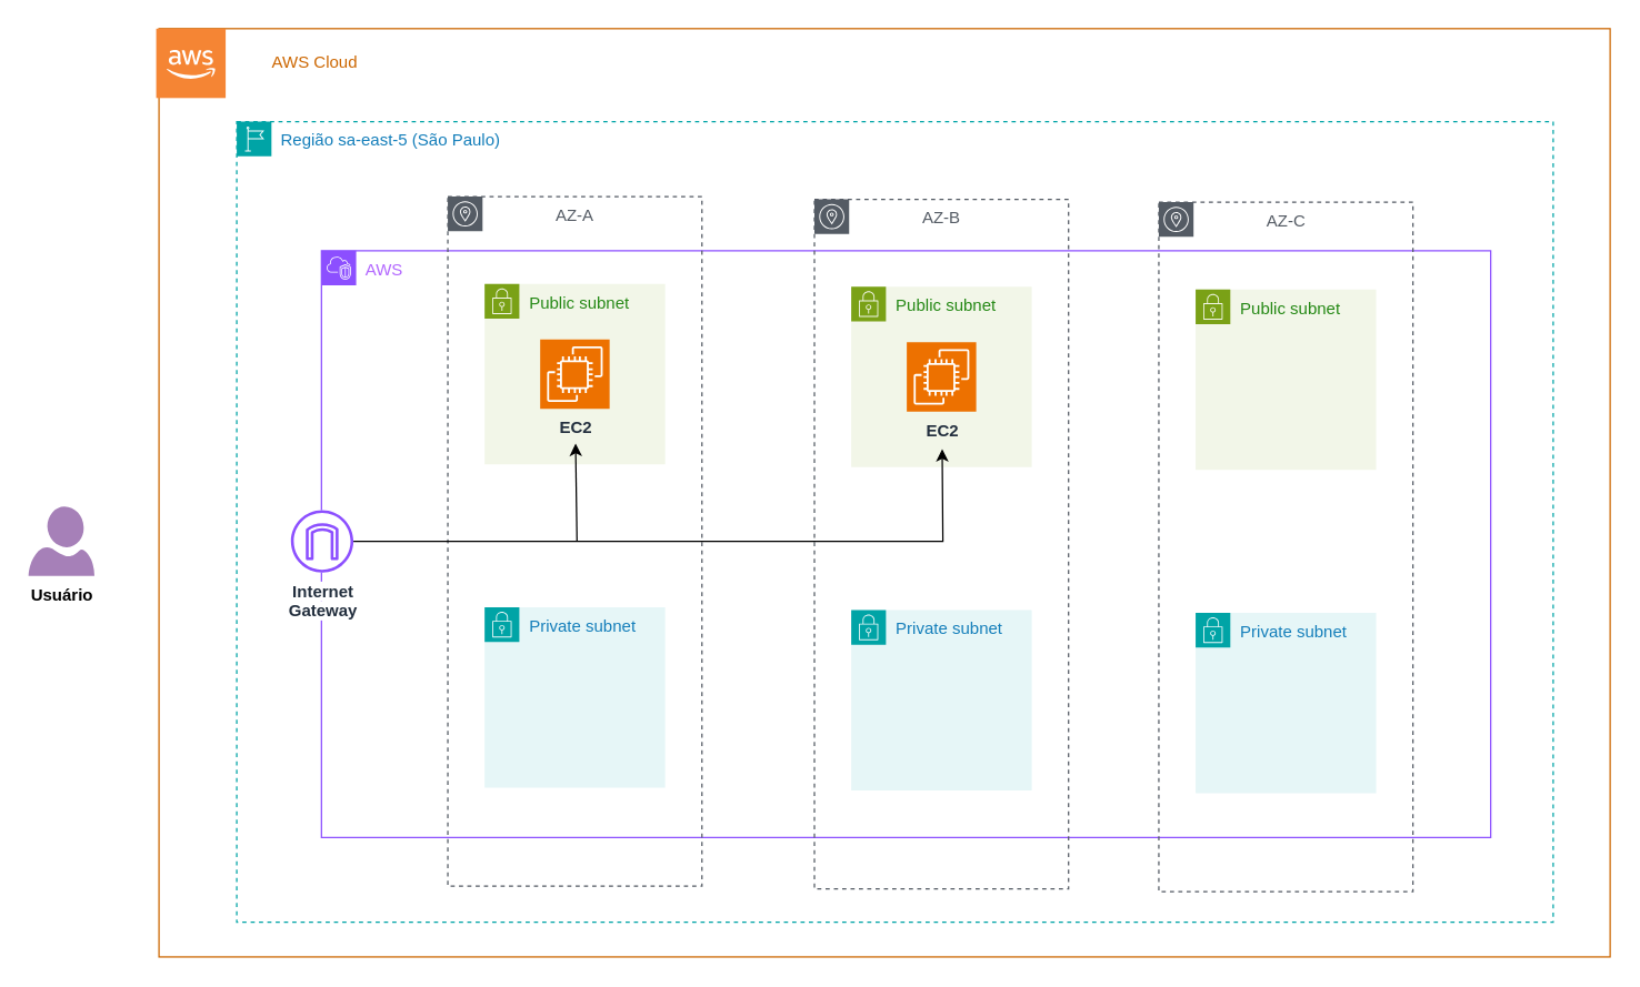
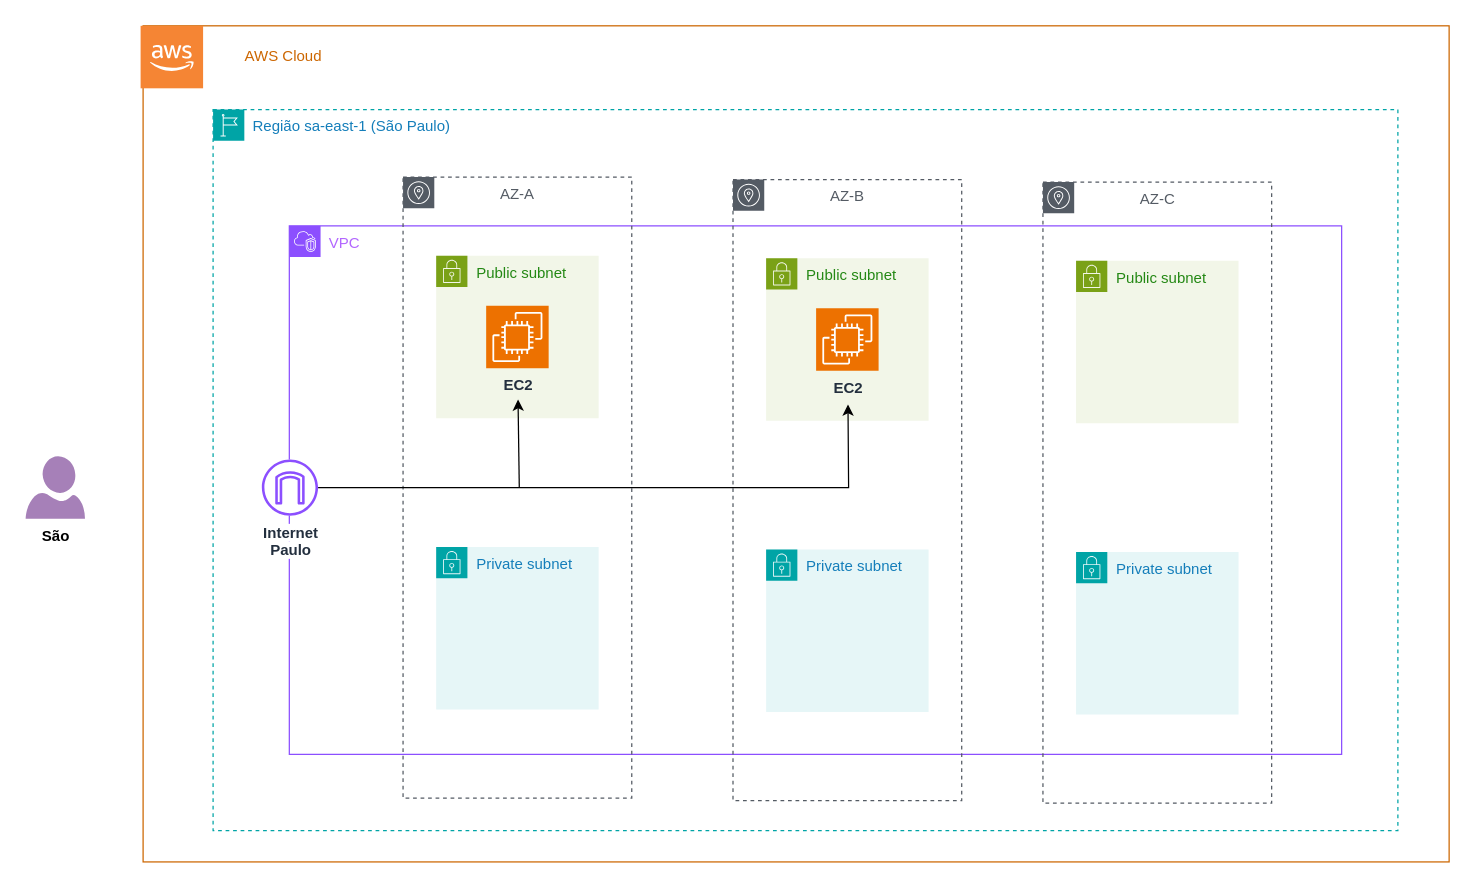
- <mxCell id="4" value="Região sa-east-5 (São Paulo)" style="points=[[0,0],[0.25,0],[0.5,0],[0.75,0],[1,0],[1,0.25],[1,0.5],[1,0.75],[1,1],[0.75,1],[0.5,1],[0.25,1],[0,1],[0,0.75],[0,0.5],[0,0.25]];outlineConnect=0;gradientColor=none;html=1;whiteSpace=wrap;fontSize=12;fontStyle=0;container=0;pointerEvents=0;collapsible=0;recursiveResize=0;shape=mxgraph.aws4.group;grIcon=mxgraph.aws4.group_region;strokeColor=#00A4A6;fillColor=none;verticalAlign=top;align=left;spacingLeft=30;fontColor=#147EBA;dashed=1;" vertex="1" parent="1"><mxGeometry x="170" y="87" width="948" height="577" as="geometry" /></mxCell>
+ <mxCell id="4" value="Região sa-east-1 (São Paulo)" style="points=[[0,0],[0.25,0],[0.5,0],[0.75,0],[1,0],[1,0.25],[1,0.5],[1,0.75],[1,1],[0.75,1],[0.5,1],[0.25,1],[0,1],[0,0.75],[0,0.5],[0,0.25]];outlineConnect=0;gradientColor=none;html=1;whiteSpace=wrap;fontSize=12;fontStyle=0;container=0;pointerEvents=0;collapsible=0;recursiveResize=0;shape=mxgraph.aws4.group;grIcon=mxgraph.aws4.group_region;strokeColor=#00A4A6;fillColor=none;verticalAlign=top;align=left;spacingLeft=30;fontColor=#147EBA;dashed=1;" vertex="1" parent="1"><mxGeometry x="170" y="87" width="948" height="577" as="geometry" /></mxCell>
- <mxCell id="6" value="&lt;font color=&quot;#b266ff&quot;&gt;AWS&lt;/font&gt;" style="points=[[0,0],[0.25,0],[0.5,0],[0.75,0],[1,0],[1,0.25],[1,0.5],[1,0.75],[1,1],[0.75,1],[0.5,1],[0.25,1],[0,1],[0,0.75],[0,0.5],[0,0.25]];outlineConnect=0;gradientColor=none;html=1;whiteSpace=wrap;fontSize=12;fontStyle=0;container=0;pointerEvents=0;collapsible=0;recursiveResize=0;shape=mxgraph.aws4.group;grIcon=mxgraph.aws4.group_vpc2;strokeColor=#8C4FFF;fillColor=none;verticalAlign=top;align=left;spacingLeft=30;fontColor=#AAB7B8;dashed=0;" vertex="1" parent="1"><mxGeometry x="231" y="180" width="842" height="423" as="geometry" /></mxCell>
+ <mxCell id="6" value="&lt;font color=&quot;#b266ff&quot;&gt;VPC&lt;/font&gt;" style="points=[[0,0],[0.25,0],[0.5,0],[0.75,0],[1,0],[1,0.25],[1,0.5],[1,0.75],[1,1],[0.75,1],[0.5,1],[0.25,1],[0,1],[0,0.75],[0,0.5],[0,0.25]];outlineConnect=0;gradientColor=none;html=1;whiteSpace=wrap;fontSize=12;fontStyle=0;container=0;pointerEvents=0;collapsible=0;recursiveResize=0;shape=mxgraph.aws4.group;grIcon=mxgraph.aws4.group_vpc2;strokeColor=#8C4FFF;fillColor=none;verticalAlign=top;align=left;spacingLeft=30;fontColor=#AAB7B8;dashed=0;" vertex="1" parent="1"><mxGeometry x="231" y="180" width="842" height="423" as="geometry" /></mxCell>
- <mxCell id="24" value="&lt;b&gt;Usuário&lt;/b&gt;" style="verticalLabelPosition=bottom;html=1;verticalAlign=top;align=center;strokeColor=none;fillColor=#A680B8;shape=mxgraph.azure.user;" vertex="1" parent="1"><mxGeometry x="20" y="364.5" width="47.5" height="50" as="geometry" /></mxCell>
+ <mxCell id="24" value="&lt;b&gt;São&lt;/b&gt;" style="verticalLabelPosition=bottom;html=1;verticalAlign=top;align=center;strokeColor=none;fillColor=#A680B8;shape=mxgraph.azure.user;" vertex="1" parent="1"><mxGeometry x="20" y="364.5" width="47.5" height="50" as="geometry" /></mxCell>
- <mxCell id="23" value="&lt;span style=&quot;background-color: rgb(255, 255, 255);&quot;&gt;&lt;b&gt;Internet &lt;br&gt;Gateway&lt;/b&gt;&lt;/span&gt;" style="sketch=0;outlineConnect=0;fontColor=#232F3E;gradientColor=none;fillColor=#8C4FFF;strokeColor=none;dashed=0;verticalLabelPosition=bottom;verticalAlign=top;align=center;html=1;fontSize=12;fontStyle=0;aspect=fixed;pointerEvents=1;shape=mxgraph.aws4.internet_gateway;" vertex="1" parent="1"><mxGeometry x="209" y="367" width="45" height="45" as="geometry" /></mxCell>
+ <mxCell id="23" value="&lt;span style=&quot;background-color: rgb(255, 255, 255);&quot;&gt;&lt;b&gt;Internet &lt;br&gt;Paulo&lt;/b&gt;&lt;/span&gt;" style="sketch=0;outlineConnect=0;fontColor=#232F3E;gradientColor=none;fillColor=#8C4FFF;strokeColor=none;dashed=0;verticalLabelPosition=bottom;verticalAlign=top;align=center;html=1;fontSize=12;fontStyle=0;aspect=fixed;pointerEvents=1;shape=mxgraph.aws4.internet_gateway;" vertex="1" parent="1"><mxGeometry x="209" y="367" width="45" height="45" as="geometry" /></mxCell>
